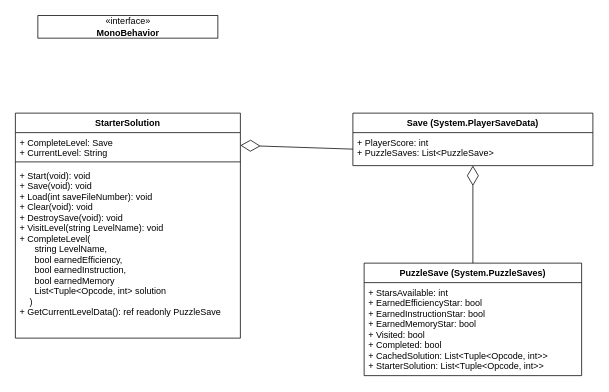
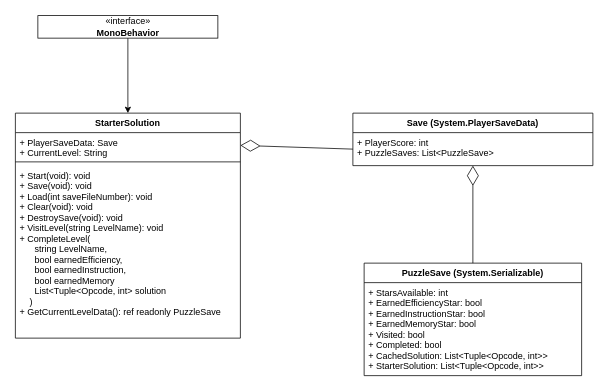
+ <mxCell id="12" style="edgeStyle=orthogonalEdgeStyle;rounded=0;orthogonalLoop=1;jettySize=auto;html=1;exitX=0.5;exitY=1;exitDx=0;exitDy=0;entryX=0.5;entryY=0;entryDx=0;entryDy=0;" edge="1" parent="1" source="13" target="7"><mxGeometry relative="1" as="geometry" /></mxCell>
- <mxCell id="8" value="+ CompleteLevel: Save&#10;+ CurrentLevel: String" style="text;strokeColor=none;fillColor=none;align=left;verticalAlign=top;spacingLeft=4;spacingRight=4;overflow=hidden;rotatable=0;points=[[0,0.5],[1,0.5]];portConstraint=eastwest;" vertex="1" parent="7"><mxGeometry y="26" width="300" height="34" as="geometry" /></mxCell>
+ <mxCell id="8" value="+ PlayerSaveData: Save&#10;+ CurrentLevel: String" style="text;strokeColor=none;fillColor=none;align=left;verticalAlign=top;spacingLeft=4;spacingRight=4;overflow=hidden;rotatable=0;points=[[0,0.5],[1,0.5]];portConstraint=eastwest;" vertex="1" parent="7"><mxGeometry y="26" width="300" height="34" as="geometry" /></mxCell>
- <mxCell id="4" value="PuzzleSave (System.PuzzleSaves)" style="swimlane;fontStyle=1;align=center;verticalAlign=top;childLayout=stackLayout;horizontal=1;startSize=26;horizontalStack=0;resizeParent=1;resizeParentMax=0;resizeLast=0;collapsible=1;marginBottom=0;" vertex="1" parent="1"><mxGeometry x="485" y="350" width="290" height="150" as="geometry" /></mxCell>
+ <mxCell id="4" value="PuzzleSave (System.Serializable)" style="swimlane;fontStyle=1;align=center;verticalAlign=top;childLayout=stackLayout;horizontal=1;startSize=26;horizontalStack=0;resizeParent=1;resizeParentMax=0;resizeLast=0;collapsible=1;marginBottom=0;" vertex="1" parent="1"><mxGeometry x="485" y="350" width="290" height="150" as="geometry" /></mxCell>
